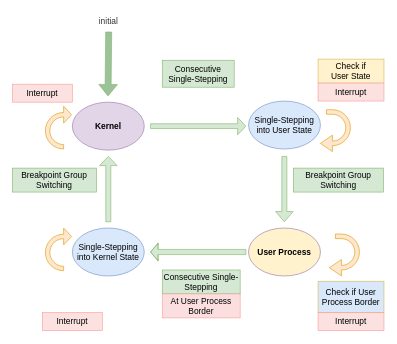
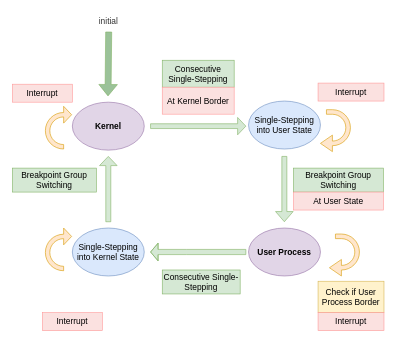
- <mxCell id="13" value="Check if&lt;br&gt;User State" style="whiteSpace=wrap;html=1;fillColor=#fff2cc;strokeColor=#d6b656;fontSize=14;" parent="1" vertex="1"><mxGeometry x="530" y="98.13" width="110" height="40" as="geometry" /></mxCell>
+ <mxCell id="19" value="At Kernel Border" style="whiteSpace=wrap;html=1;fillColor=light-dark(#fbe1e0, #512d2b);strokeColor=light-dark(#ff9999, #572b2b);fontSize=14;" parent="1" vertex="1"><mxGeometry x="270" y="145" width="120" height="45" as="geometry" /></mxCell>
+ <mxCell id="24" value="At User State" style="whiteSpace=wrap;html=1;fillColor=light-dark(#fbe1e0, #ededed);strokeColor=light-dark(#ff9999, #572b2b);fontSize=14;" parent="1" vertex="1"><mxGeometry x="489" y="320" width="150" height="30" as="geometry" /></mxCell>
- <mxCell id="4" value="User Process" style="ellipse;whiteSpace=wrap;html=1;fillColor=#fff2cc;strokeColor=#9673a6;fontSize=14;fontStyle=1;" parent="1" vertex="1"><mxGeometry x="414" y="380" width="120" height="80" as="geometry" /></mxCell>
+ <mxCell id="4" value="User Process" style="ellipse;whiteSpace=wrap;html=1;fillColor=#e1d5e7;strokeColor=#9673a6;fontSize=14;fontStyle=1" parent="1" vertex="1"><mxGeometry x="414" y="380" width="120" height="80" as="geometry" /></mxCell>
- <mxCell id="15" value="&lt;font&gt;Check if User Process Border&lt;/font&gt;" style="whiteSpace=wrap;html=1;fillColor=#dae8fc;strokeColor=#d6b656;fontSize=14;" parent="1" vertex="1"><mxGeometry x="530" y="468.75" width="110" height="52.5" as="geometry" /></mxCell>
+ <mxCell id="15" value="&lt;font&gt;Check if User Process Border&lt;/font&gt;" style="whiteSpace=wrap;html=1;fillColor=#fff2cc;strokeColor=#d6b656;fontSize=14;" parent="1" vertex="1"><mxGeometry x="530" y="468.75" width="110" height="52.5" as="geometry" /></mxCell>
- <mxCell id="21" value="&lt;font&gt;At User Process Border&lt;/font&gt;" style="whiteSpace=wrap;html=1;fillColor=light-dark(#fbdfdf, #ededed);strokeColor=light-dark(#ff9999, #572b2b);fontSize=14;" parent="1" vertex="1"><mxGeometry x="270" y="490" width="130" height="40" as="geometry" /></mxCell>
